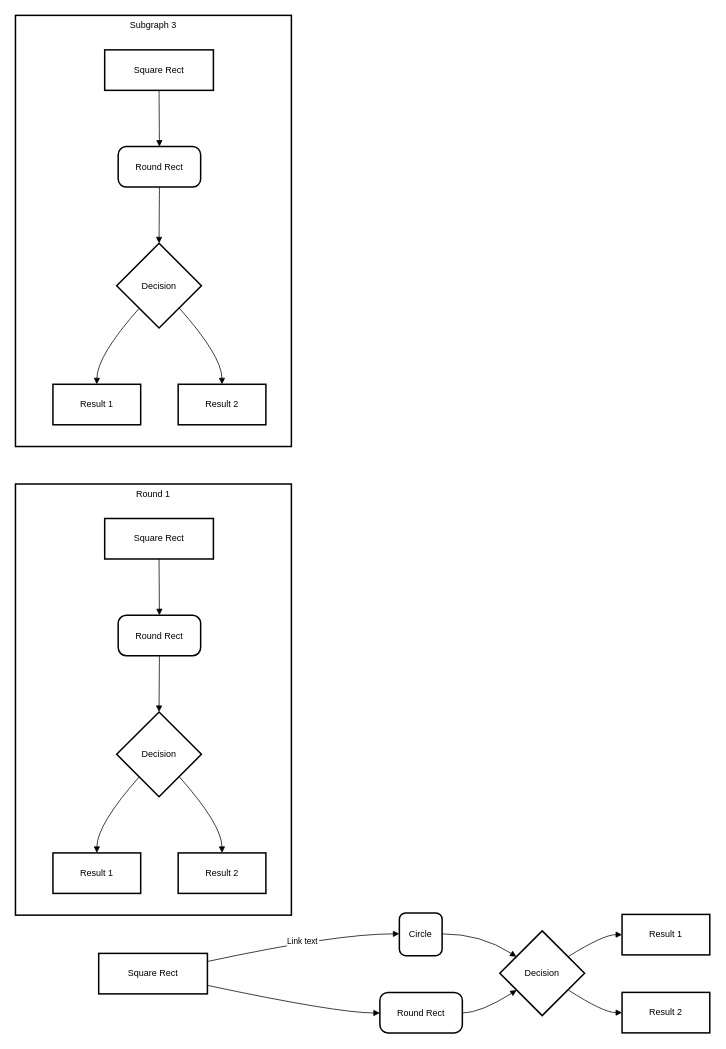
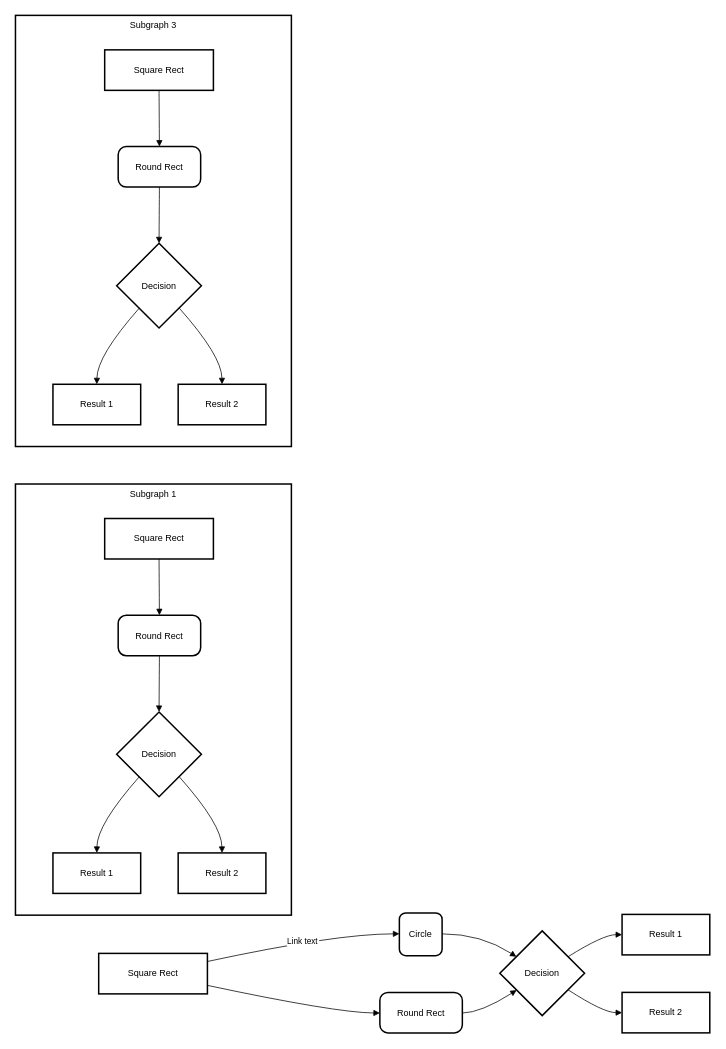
- <mxCell id="12" value="Round 1" style="whiteSpace=wrap;strokeWidth=2;verticalAlign=top;" vertex="1" parent="1"><mxGeometry x="20" y="645" width="368" height="575" as="geometry" /></mxCell>
+ <mxCell id="12" value="Subgraph 1" style="whiteSpace=wrap;strokeWidth=2;verticalAlign=top;" vertex="1" parent="1"><mxGeometry x="20" y="645" width="368" height="575" as="geometry" /></mxCell>
